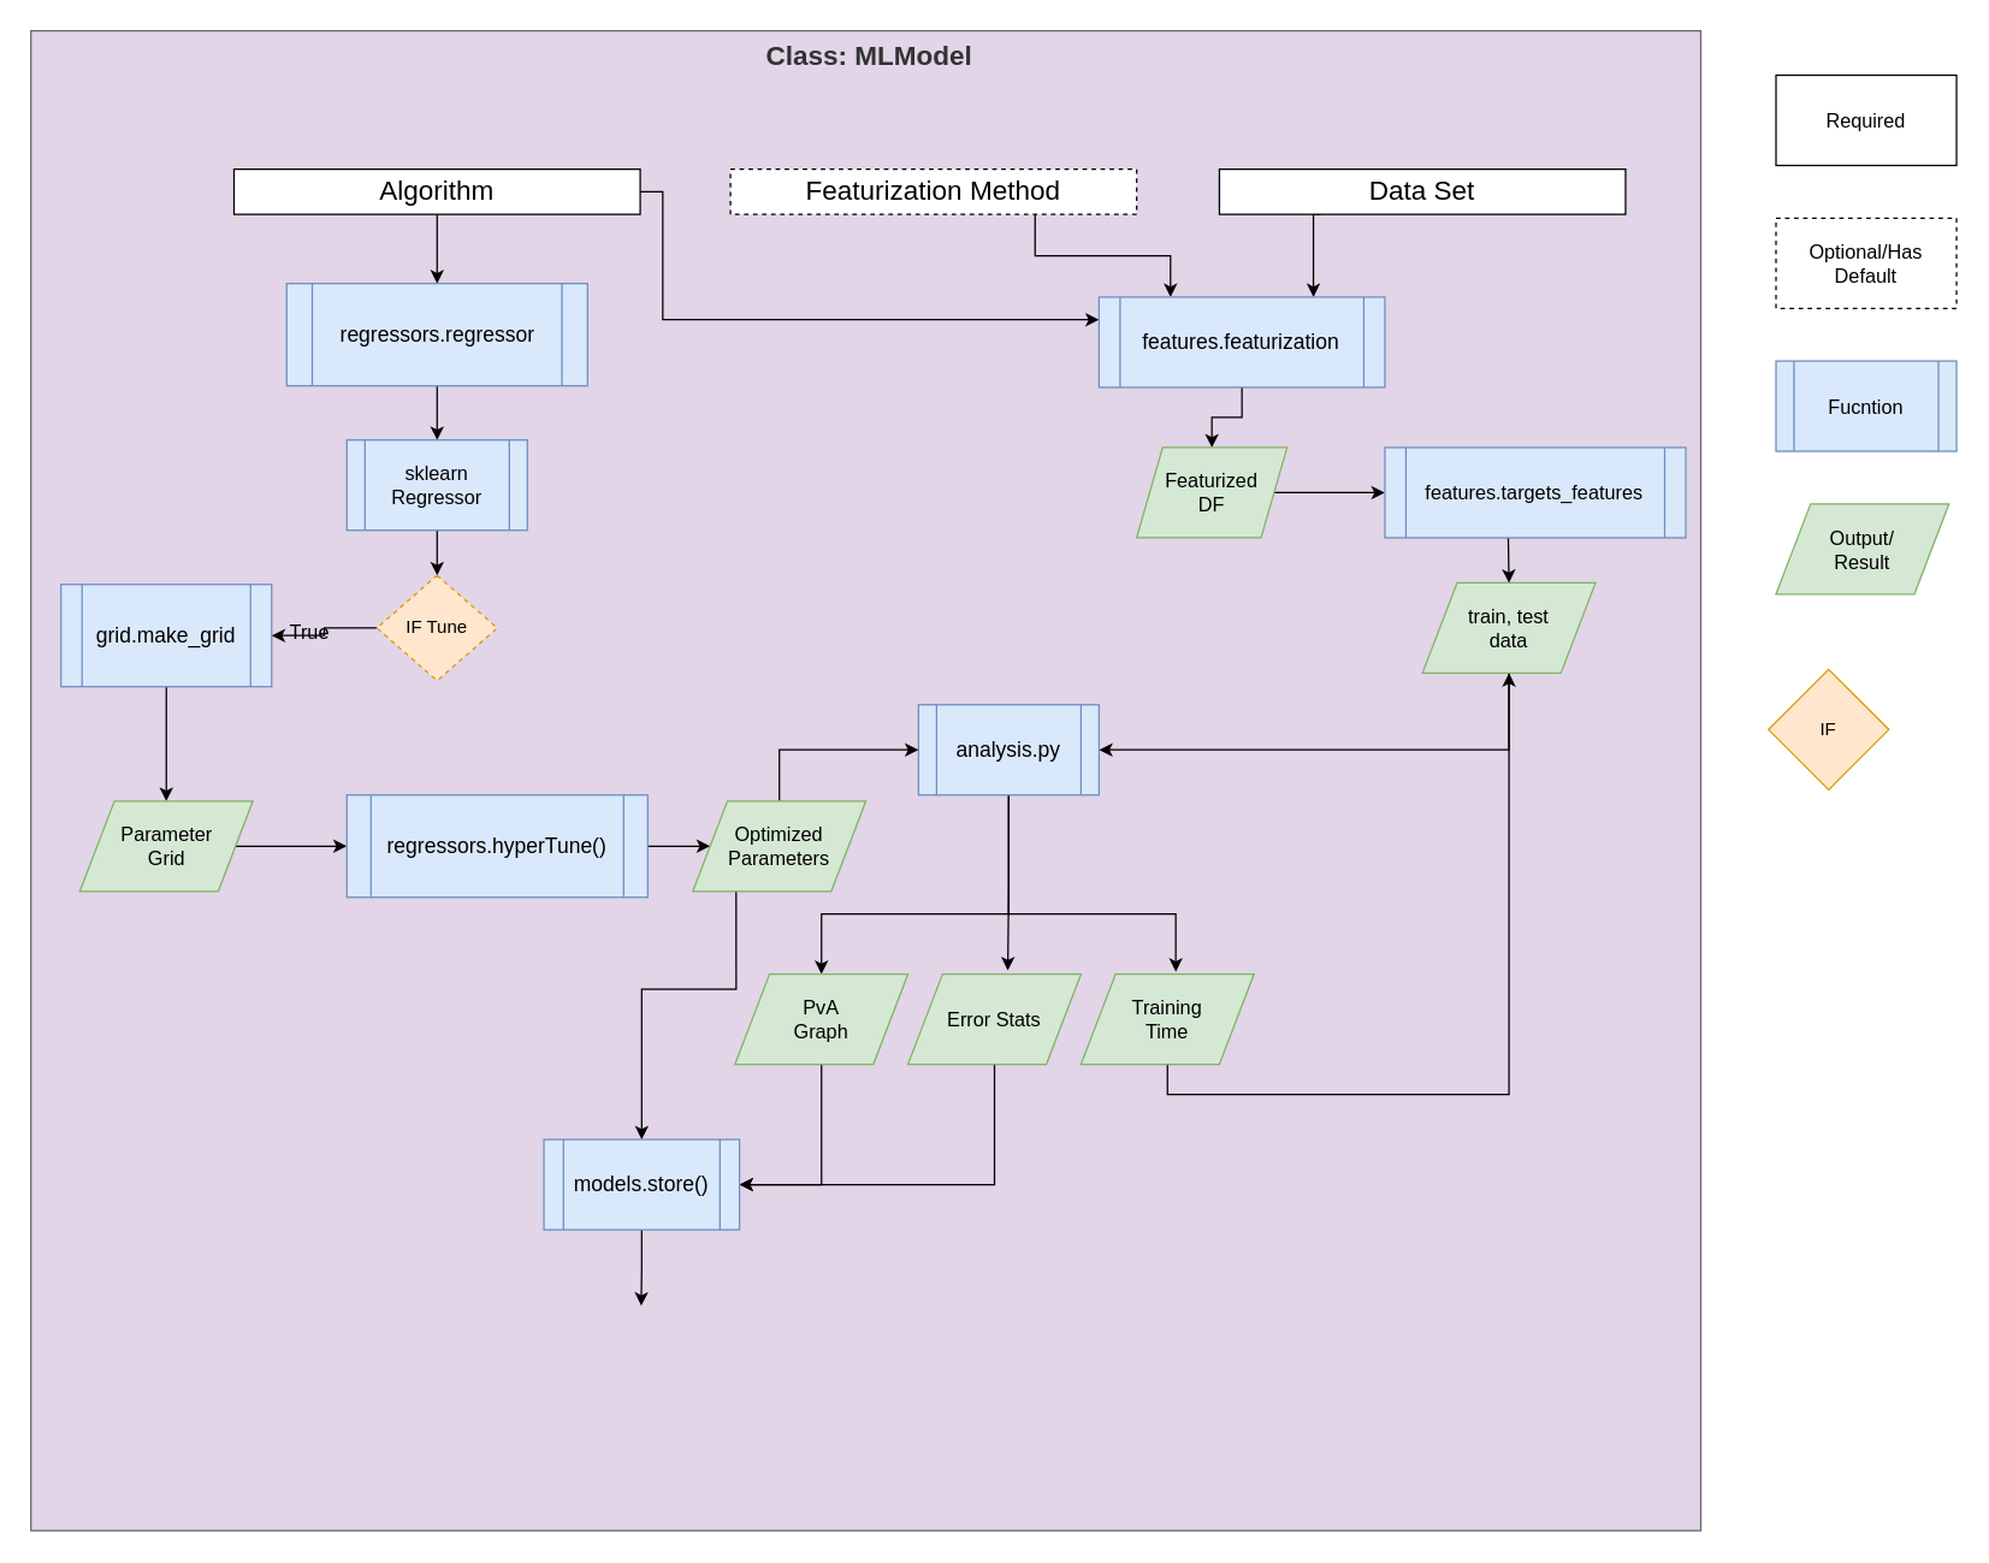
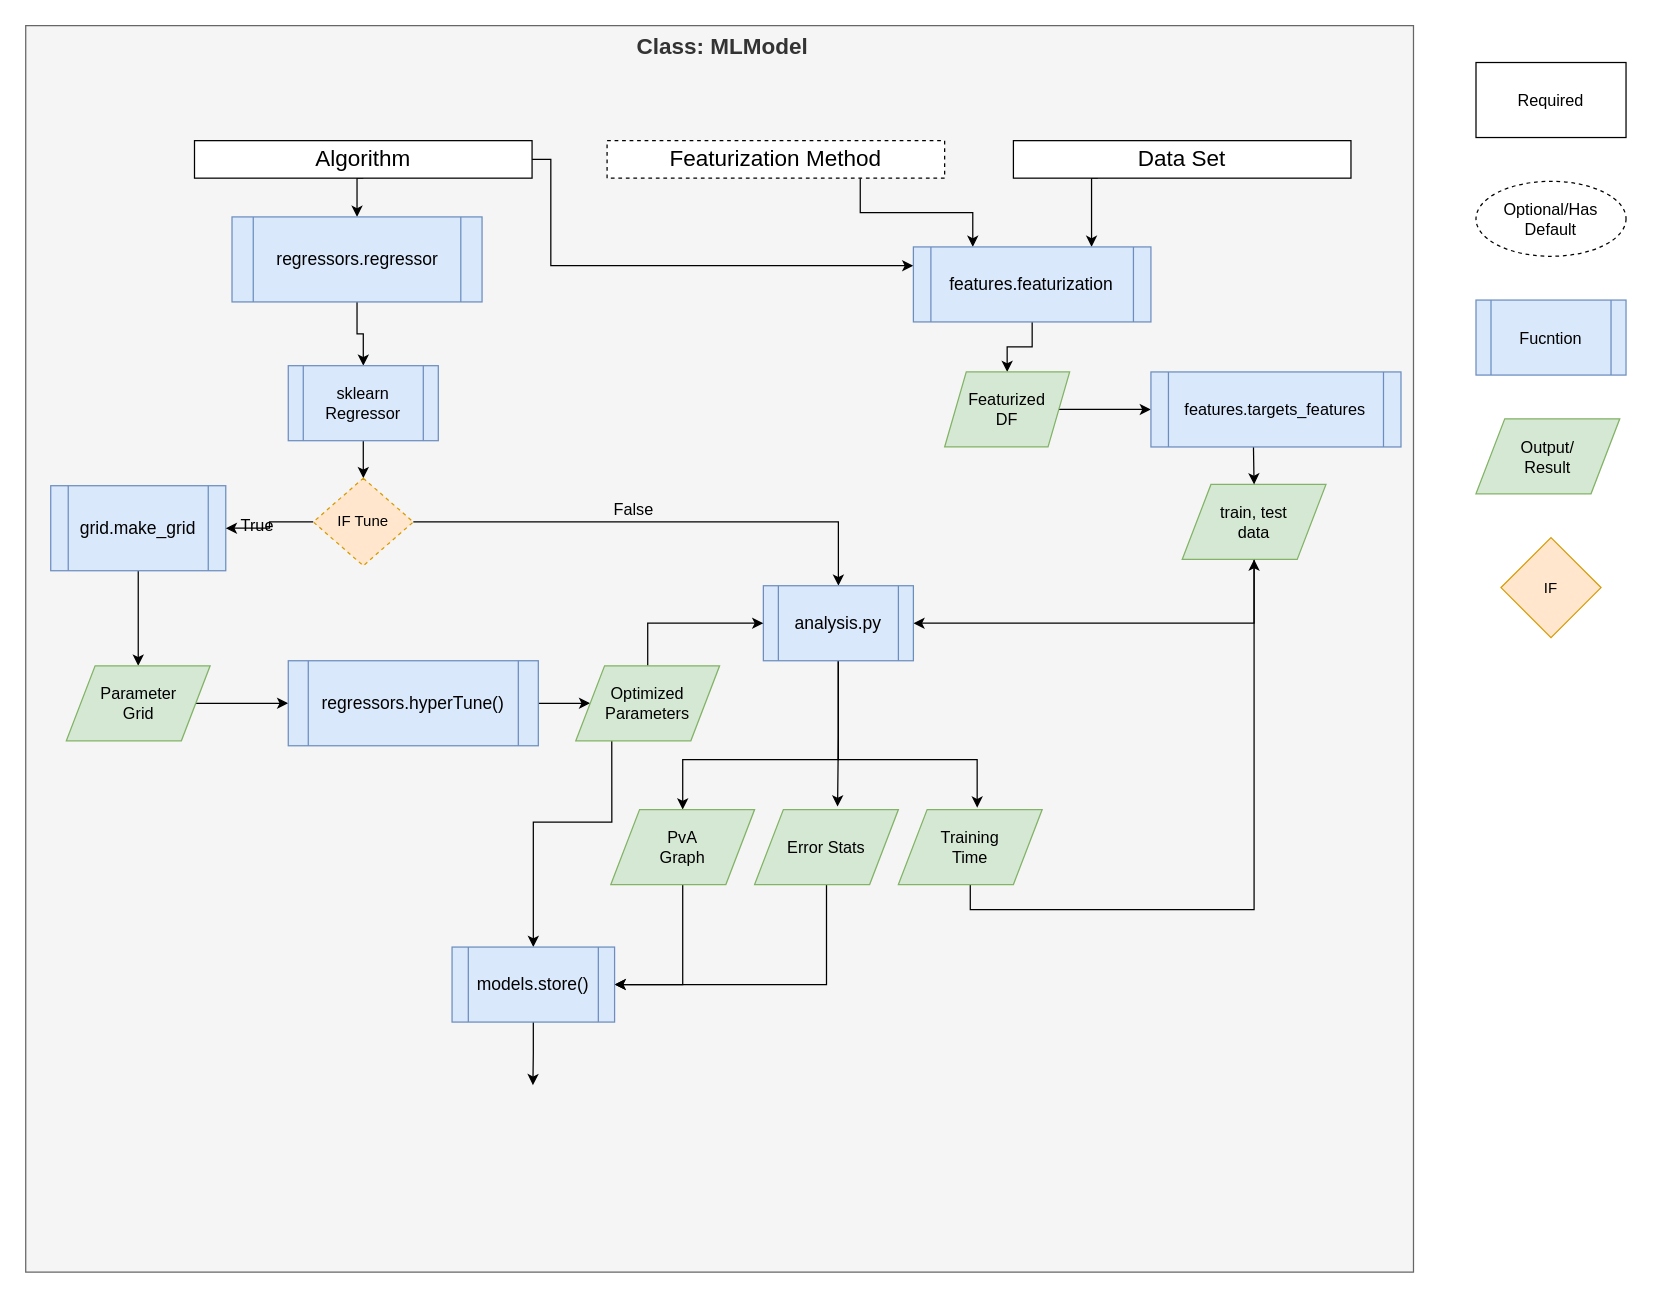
- <mxCell id="14" value="Optional/Has Default" style="rounded=0;whiteSpace=wrap;html=1;dashed=1;fontSize=13;" parent="1" vertex="1"><mxGeometry x="1180" y="144.5" width="120" height="60" as="geometry" /></mxCell>
+ <mxCell id="14" value="Optional/Has Default" style="ellipse;whiteSpace=wrap;html=1;dashed=1;fontSize=13;" parent="1" vertex="1"><mxGeometry x="1180" y="144.5" width="120" height="60" as="geometry" /></mxCell>
- <mxCell id="24" value="&lt;font style=&quot;font-size: 14px;&quot;&gt;regressors.regressor&lt;/font&gt;" style="shape=process;whiteSpace=wrap;html=1;backgroundOutline=1;strokeColor=#6c8ebf;strokeWidth=1;fontSize=14;fillColor=#dae8fc;size=0.083;" parent="1" vertex="1"><mxGeometry x="190" y="188" width="200" height="68" as="geometry" /></mxCell>
+ <mxCell id="24" value="&lt;font style=&quot;font-size: 14px;&quot;&gt;regressors.regressor&lt;/font&gt;" style="shape=process;whiteSpace=wrap;html=1;backgroundOutline=1;strokeColor=#6c8ebf;strokeWidth=1;fontSize=14;fillColor=#dae8fc;size=0.083;" parent="1" vertex="1"><mxGeometry x="185" y="173" width="200" height="68" as="geometry" /></mxCell>
+ <mxCell id="29" value="False" style="edgeStyle=orthogonalEdgeStyle;rounded=0;orthogonalLoop=1;jettySize=auto;html=1;exitX=1;exitY=0.5;exitDx=0;exitDy=0;entryX=0.5;entryY=0;entryDx=0;entryDy=0;labelBackgroundColor=none;fontSize=13;" parent="1" source="30" target="39" edge="1"><mxGeometry x="-0.101" y="10" relative="1" as="geometry"><mxPoint as="offset" /></mxGeometry></mxCell>
- <mxCell id="27" value="IF" style="rhombus;whiteSpace=wrap;html=1;fillColor=#ffe6cc;strokeColor=#d79b00;" parent="1" vertex="1"><mxGeometry x="1175" y="444.5" width="80" height="80" as="geometry" /></mxCell>
+ <mxCell id="27" value="IF" style="rhombus;whiteSpace=wrap;html=1;fillColor=#ffe6cc;strokeColor=#d79b00;" parent="1" vertex="1"><mxGeometry x="1200" y="429.5" width="80" height="80" as="geometry" /></mxCell>
- <mxCell id="2" value="&lt;div style=&quot;font-size: 18px;&quot;&gt;&amp;nbsp;Class: MLModel&lt;br style=&quot;font-size: 18px;&quot;&gt;&lt;/div&gt;" style="rounded=0;whiteSpace=wrap;html=1;fillColor=#e1d5e7;strokeColor=#666666;fontColor=#333333;verticalAlign=top;fontSize=18;fontStyle=1;" parent="1" vertex="1"><mxGeometry x="20" y="20" width="1110" height="997" as="geometry" /></mxCell>
+ <mxCell id="2" value="&lt;div style=&quot;font-size: 18px;&quot;&gt;&amp;nbsp;Class: MLModel&lt;br style=&quot;font-size: 18px;&quot;&gt;&lt;/div&gt;" style="rounded=0;whiteSpace=wrap;html=1;fillColor=#f5f5f5;strokeColor=#666666;fontColor=#333333;verticalAlign=top;fontSize=18;fontStyle=1" parent="1" vertex="1"><mxGeometry x="20" y="20" width="1110" height="997" as="geometry" /></mxCell>
